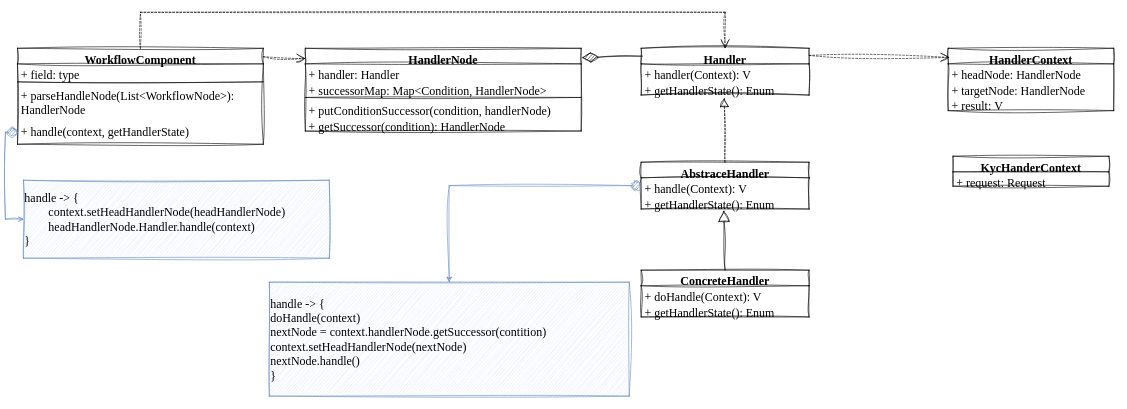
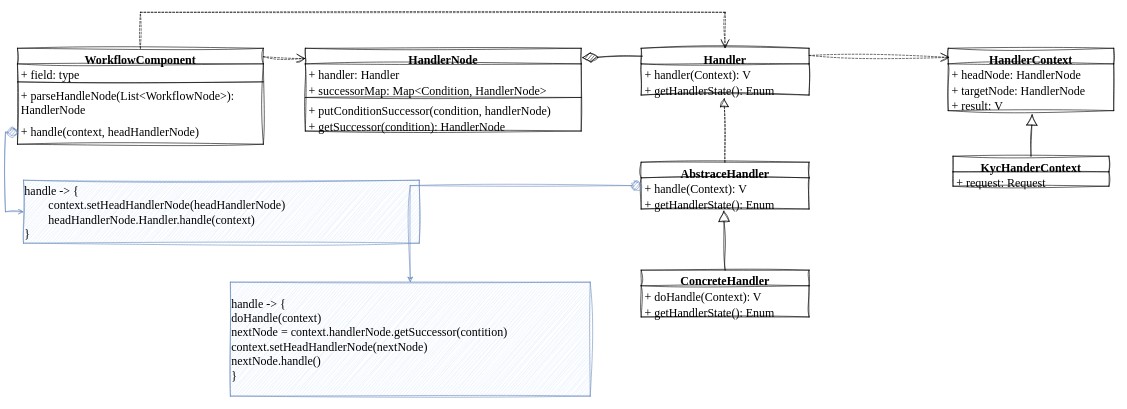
- <mxCell id="10" value="+ handle(context, getHandlerState)" style="text;strokeColor=none;fillColor=none;align=left;verticalAlign=top;spacingLeft=4;spacingRight=4;overflow=hidden;rotatable=0;points=[[0,0.5],[1,0.5]];portConstraint=eastwest;fontSize=20;fontFamily=Architects Daughter;sketch=1;curveFitting=1;jiggle=2;" vertex="1" parent="6"><mxGeometry y="120" width="410" height="40" as="geometry" /></mxCell>
+ <mxCell id="10" value="+ handle(context, headHandlerNode)" style="text;strokeColor=none;fillColor=none;align=left;verticalAlign=top;spacingLeft=4;spacingRight=4;overflow=hidden;rotatable=0;points=[[0,0.5],[1,0.5]];portConstraint=eastwest;fontSize=20;fontFamily=Architects Daughter;sketch=1;curveFitting=1;jiggle=2;" vertex="1" parent="6"><mxGeometry y="120" width="410" height="40" as="geometry" /></mxCell>
+ <mxCell id="35" value="" style="endArrow=block;endSize=16;endFill=0;html=1;rounded=0;sketch=1;hachureGap=4;jiggle=2;curveFitting=1;fontFamily=Architects Daughter;fontSource=https%3A%2F%2Ffonts.googleapis.com%2Fcss%3Ffamily%3DArchitects%2BDaughter;fontSize=16;exitX=0.5;exitY=0;exitDx=0;exitDy=0;entryX=0.507;entryY=1.231;entryDx=0;entryDy=0;entryPerimeter=0;" edge="1" parent="1" source="11" target="5"><mxGeometry width="160" relative="1" as="geometry"><mxPoint x="1450" y="370" as="sourcePoint" /><mxPoint x="1610" y="370" as="targetPoint" /></mxGeometry></mxCell>
- <mxCell id="33" value="handle -&amp;gt; {&lt;br&gt;&lt;span style=&quot;white-space: pre;&quot;&gt;&#09;&lt;/span&gt;context.setHeadHandlerNode(headHandlerNode)&lt;br&gt;&lt;span style=&quot;white-space: pre;&quot;&gt;&#09;&lt;/span&gt;headHandlerNode.Handler.handle(context)&lt;br&gt;}" style="text;html=1;strokeColor=#6c8ebf;fillColor=#dae8fc;align=left;verticalAlign=middle;whiteSpace=wrap;rounded=0;fontSize=20;fontFamily=Architects Daughter;sketch=1;curveFitting=1;jiggle=2;" vertex="1" parent="1"><mxGeometry x="30" y="300" width="510" height="130" as="geometry" /></mxCell>
+ <mxCell id="33" value="handle -&amp;gt; {&lt;br&gt;&lt;span style=&quot;white-space: pre;&quot;&gt;&#09;&lt;/span&gt;context.setHeadHandlerNode(headHandlerNode)&lt;br&gt;&lt;span style=&quot;white-space: pre;&quot;&gt;&#09;&lt;/span&gt;headHandlerNode.Handler.handle(context)&lt;br&gt;}" style="text;html=1;strokeColor=#6c8ebf;fillColor=#dae8fc;align=left;verticalAlign=middle;whiteSpace=wrap;rounded=0;fontSize=20;fontFamily=Architects Daughter;sketch=1;curveFitting=1;jiggle=2;" vertex="1" parent="1"><mxGeometry x="30" y="300" width="660" height="105" as="geometry" /></mxCell>
- <mxCell id="38" value="handle -&amp;gt; {&lt;br&gt;&lt;span style=&quot;&quot;&gt;&#09;&lt;/span&gt;doHandle(context)&lt;br&gt;&lt;span style=&quot;&quot;&gt;&#09;&lt;/span&gt;nextNode = context.handlerNode.getSuccessor(contition)&lt;br&gt;&lt;span style=&quot;&quot;&gt;&#09;&lt;/span&gt;context.setHeadHandlerNode(nextNode)&lt;br&gt;nextNode.handle()&lt;br&gt;}" style="text;html=1;strokeColor=#6c8ebf;fillColor=#dae8fc;align=left;verticalAlign=middle;whiteSpace=wrap;rounded=0;fontSize=20;fontFamily=Architects Daughter;sketch=1;curveFitting=1;jiggle=2;" vertex="1" parent="1"><mxGeometry x="440" y="470" width="600" height="190" as="geometry" /></mxCell>
+ <mxCell id="38" value="handle -&amp;gt; {&lt;br&gt;&lt;span style=&quot;&quot;&gt;&#09;&lt;/span&gt;doHandle(context)&lt;br&gt;&lt;span style=&quot;&quot;&gt;&#09;&lt;/span&gt;nextNode = context.handlerNode.getSuccessor(contition)&lt;br&gt;&lt;span style=&quot;&quot;&gt;&#09;&lt;/span&gt;context.setHeadHandlerNode(nextNode)&lt;br&gt;nextNode.handle()&lt;br&gt;}" style="text;html=1;strokeColor=#6c8ebf;fillColor=#dae8fc;align=left;verticalAlign=middle;whiteSpace=wrap;rounded=0;fontSize=20;fontFamily=Architects Daughter;sketch=1;curveFitting=1;jiggle=2;" vertex="1" parent="1"><mxGeometry x="375" y="470" width="600" height="190" as="geometry" /></mxCell>
